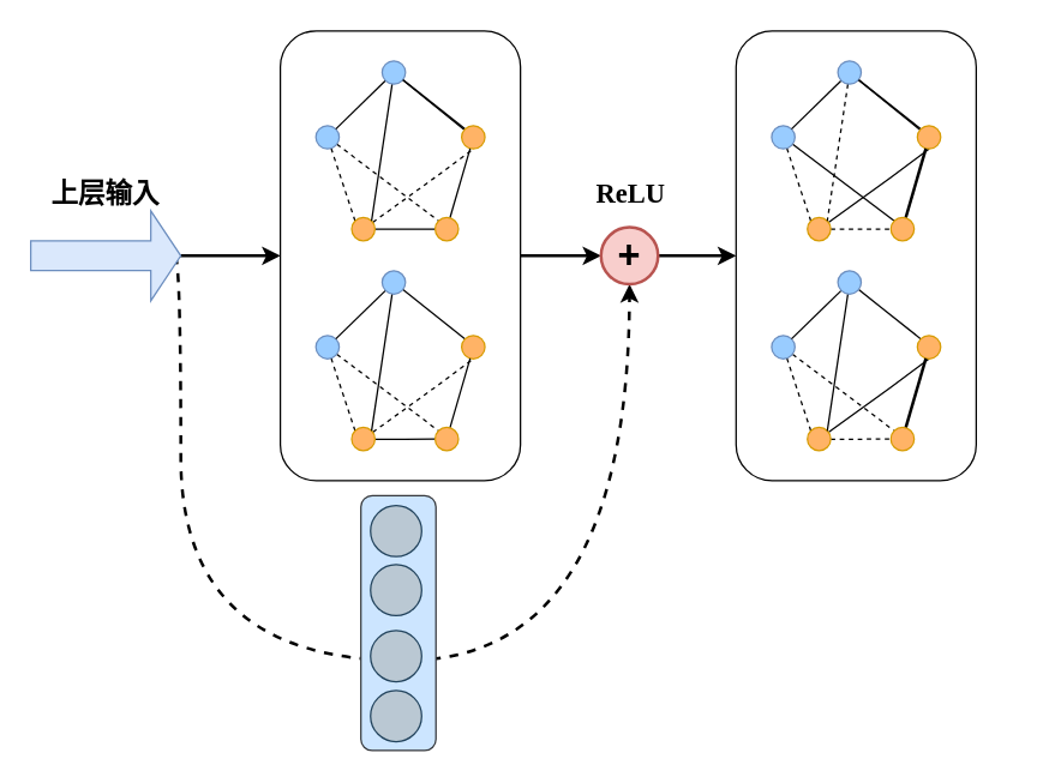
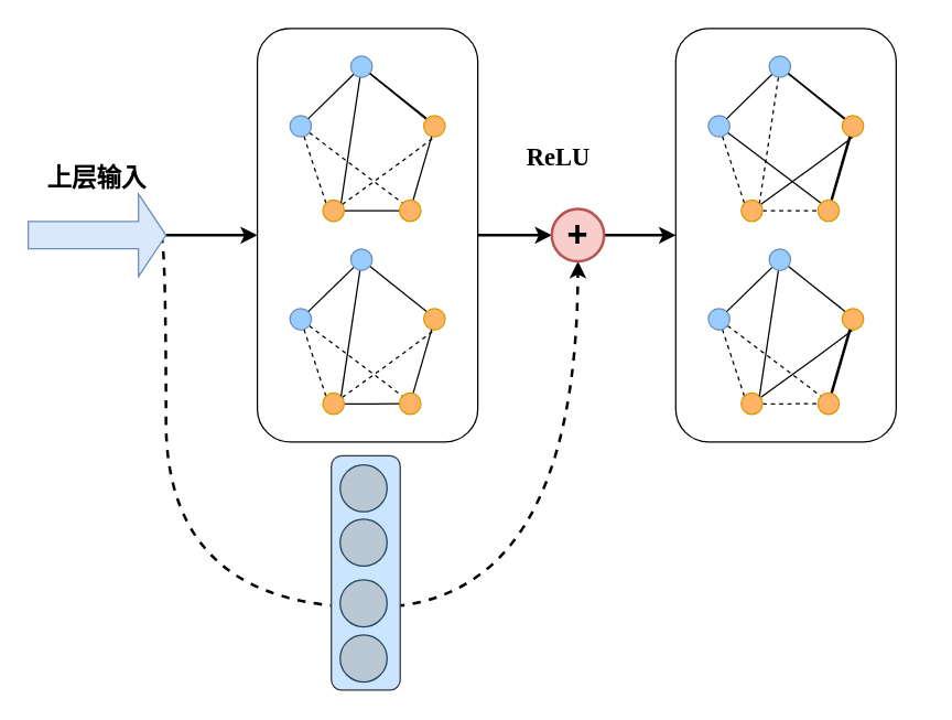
- <mxCell id="73" value="&lt;font face=&quot;Times New Roman&quot; style=&quot;font-size: 18px;&quot;&gt;&lt;b style=&quot;&quot;&gt;ReLU&lt;/b&gt;&lt;/font&gt;" style="text;html=1;align=center;verticalAlign=middle;whiteSpace=wrap;rounded=0;" vertex="1" parent="1"><mxGeometry x="390" y="113.46" width="60" height="31" as="geometry" /></mxCell>
+ <mxCell id="73" value="&lt;font face=&quot;Times New Roman&quot; style=&quot;font-size: 18px;&quot;&gt;&lt;b style=&quot;&quot;&gt;ReLU&lt;/b&gt;&lt;/font&gt;" style="text;html=1;align=center;verticalAlign=middle;whiteSpace=wrap;rounded=0;" vertex="1" parent="1"><mxGeometry x="375" y="98.46" width="60" height="31" as="geometry" /></mxCell>
